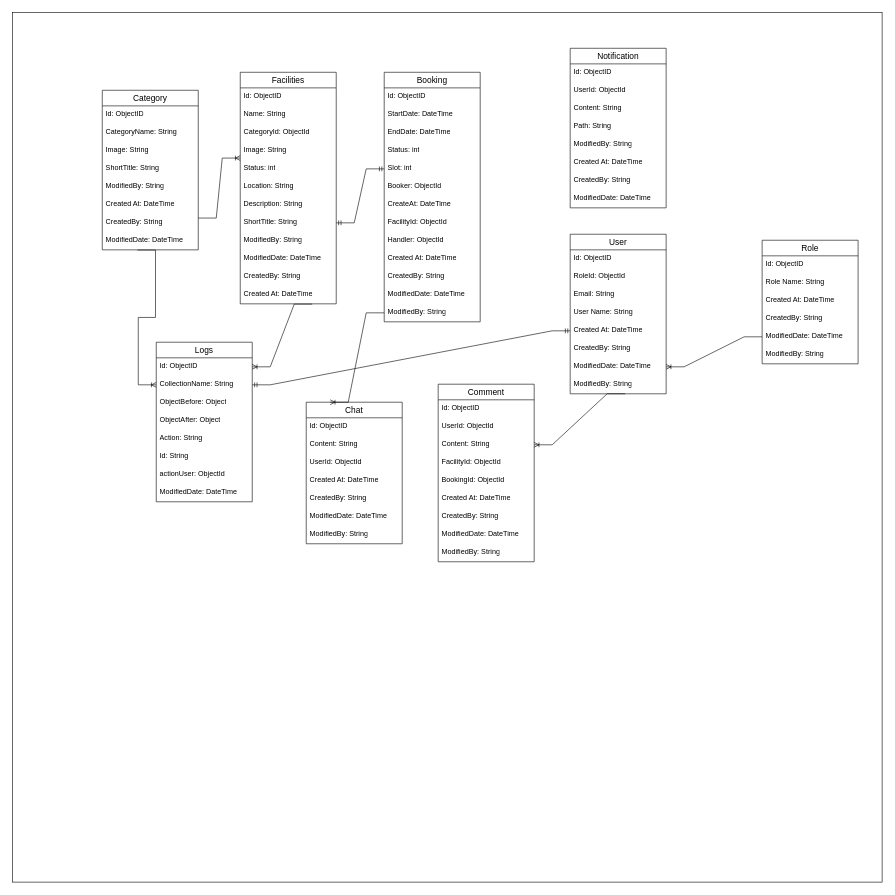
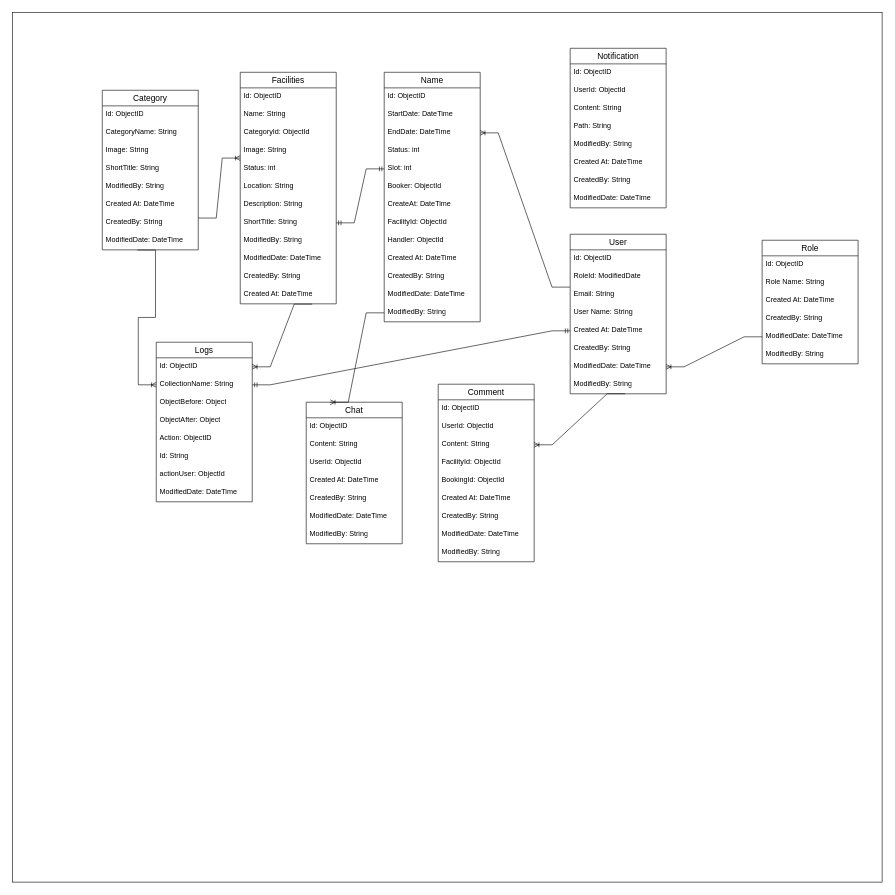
- <mxCell id="25" value="Booking" style="swimlane;fontStyle=0;childLayout=stackLayout;horizontal=1;startSize=26;horizontalStack=0;resizeParent=1;resizeParentMax=0;resizeLast=0;collapsible=1;marginBottom=0;align=center;fontSize=14;" vertex="1" parent="1"><mxGeometry x="640" y="120" width="160" height="416" as="geometry" /></mxCell>
+ <mxCell id="25" value="Name" style="swimlane;fontStyle=0;childLayout=stackLayout;horizontal=1;startSize=26;horizontalStack=0;resizeParent=1;resizeParentMax=0;resizeLast=0;collapsible=1;marginBottom=0;align=center;fontSize=14;" vertex="1" parent="1"><mxGeometry x="640" y="120" width="160" height="416" as="geometry" /></mxCell>
+ <mxCell id="92" value="" style="edgeStyle=entityRelationEdgeStyle;fontSize=12;html=1;endArrow=ERoneToMany;rounded=0;entryX=1;entryY=0.5;entryDx=0;entryDy=0;exitX=-0.002;exitY=0.071;exitDx=0;exitDy=0;exitPerimeter=0;" edge="1" parent="1" source="51" target="28"><mxGeometry width="100" height="100" relative="1" as="geometry"><mxPoint x="840" y="310" as="sourcePoint" /><mxPoint x="910" y="210" as="targetPoint" /></mxGeometry></mxCell>
- <mxCell id="50" value="RoleId: ObjectId" style="text;strokeColor=none;fillColor=none;spacingLeft=4;spacingRight=4;overflow=hidden;rotatable=0;points=[[0,0.5],[1,0.5]];portConstraint=eastwest;fontSize=12;whiteSpace=wrap;html=1;" vertex="1" parent="48"><mxGeometry y="56" width="160" height="30" as="geometry" /></mxCell>
+ <mxCell id="50" value="RoleId: ModifiedDate" style="text;strokeColor=none;fillColor=none;spacingLeft=4;spacingRight=4;overflow=hidden;rotatable=0;points=[[0,0.5],[1,0.5]];portConstraint=eastwest;fontSize=12;whiteSpace=wrap;html=1;" vertex="1" parent="48"><mxGeometry y="56" width="160" height="30" as="geometry" /></mxCell>
- <mxCell id="87" value="Action: String" style="text;strokeColor=none;fillColor=none;spacingLeft=4;spacingRight=4;overflow=hidden;rotatable=0;points=[[0,0.5],[1,0.5]];portConstraint=eastwest;fontSize=12;whiteSpace=wrap;html=1;" vertex="1" parent="82"><mxGeometry y="146" width="160" height="30" as="geometry" /></mxCell>
+ <mxCell id="87" value="Action: ObjectID" style="text;strokeColor=none;fillColor=none;spacingLeft=4;spacingRight=4;overflow=hidden;rotatable=0;points=[[0,0.5],[1,0.5]];portConstraint=eastwest;fontSize=12;whiteSpace=wrap;html=1;" vertex="1" parent="82"><mxGeometry y="146" width="160" height="30" as="geometry" /></mxCell>
